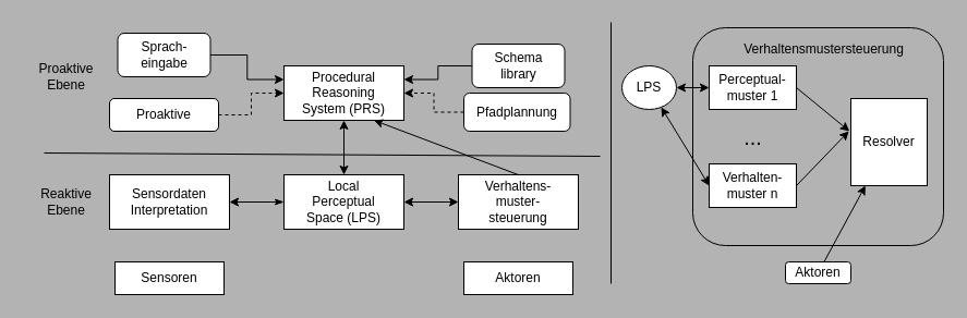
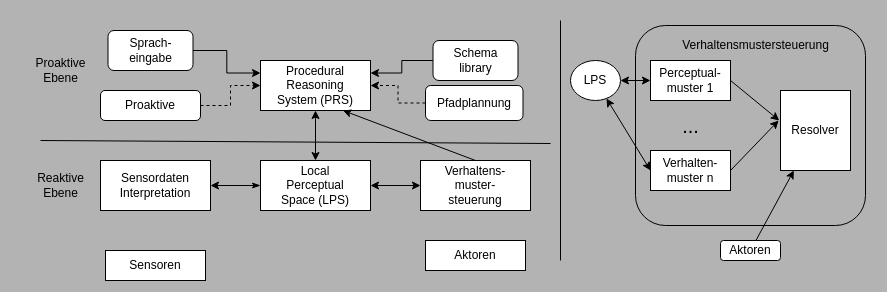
- <mxCell id="10" value="&lt;div&gt;Sensoren&lt;/div&gt;" style="rounded=0;whiteSpace=wrap;html=1;" vertex="1" parent="1"><mxGeometry x="105" y="240" width="100" height="30" as="geometry" /></mxCell>
+ <mxCell id="10" value="&lt;div&gt;Sensoren&lt;/div&gt;" style="rounded=0;whiteSpace=wrap;html=1;" vertex="1" parent="1"><mxGeometry x="105" y="250" width="100" height="30" as="geometry" /></mxCell>
